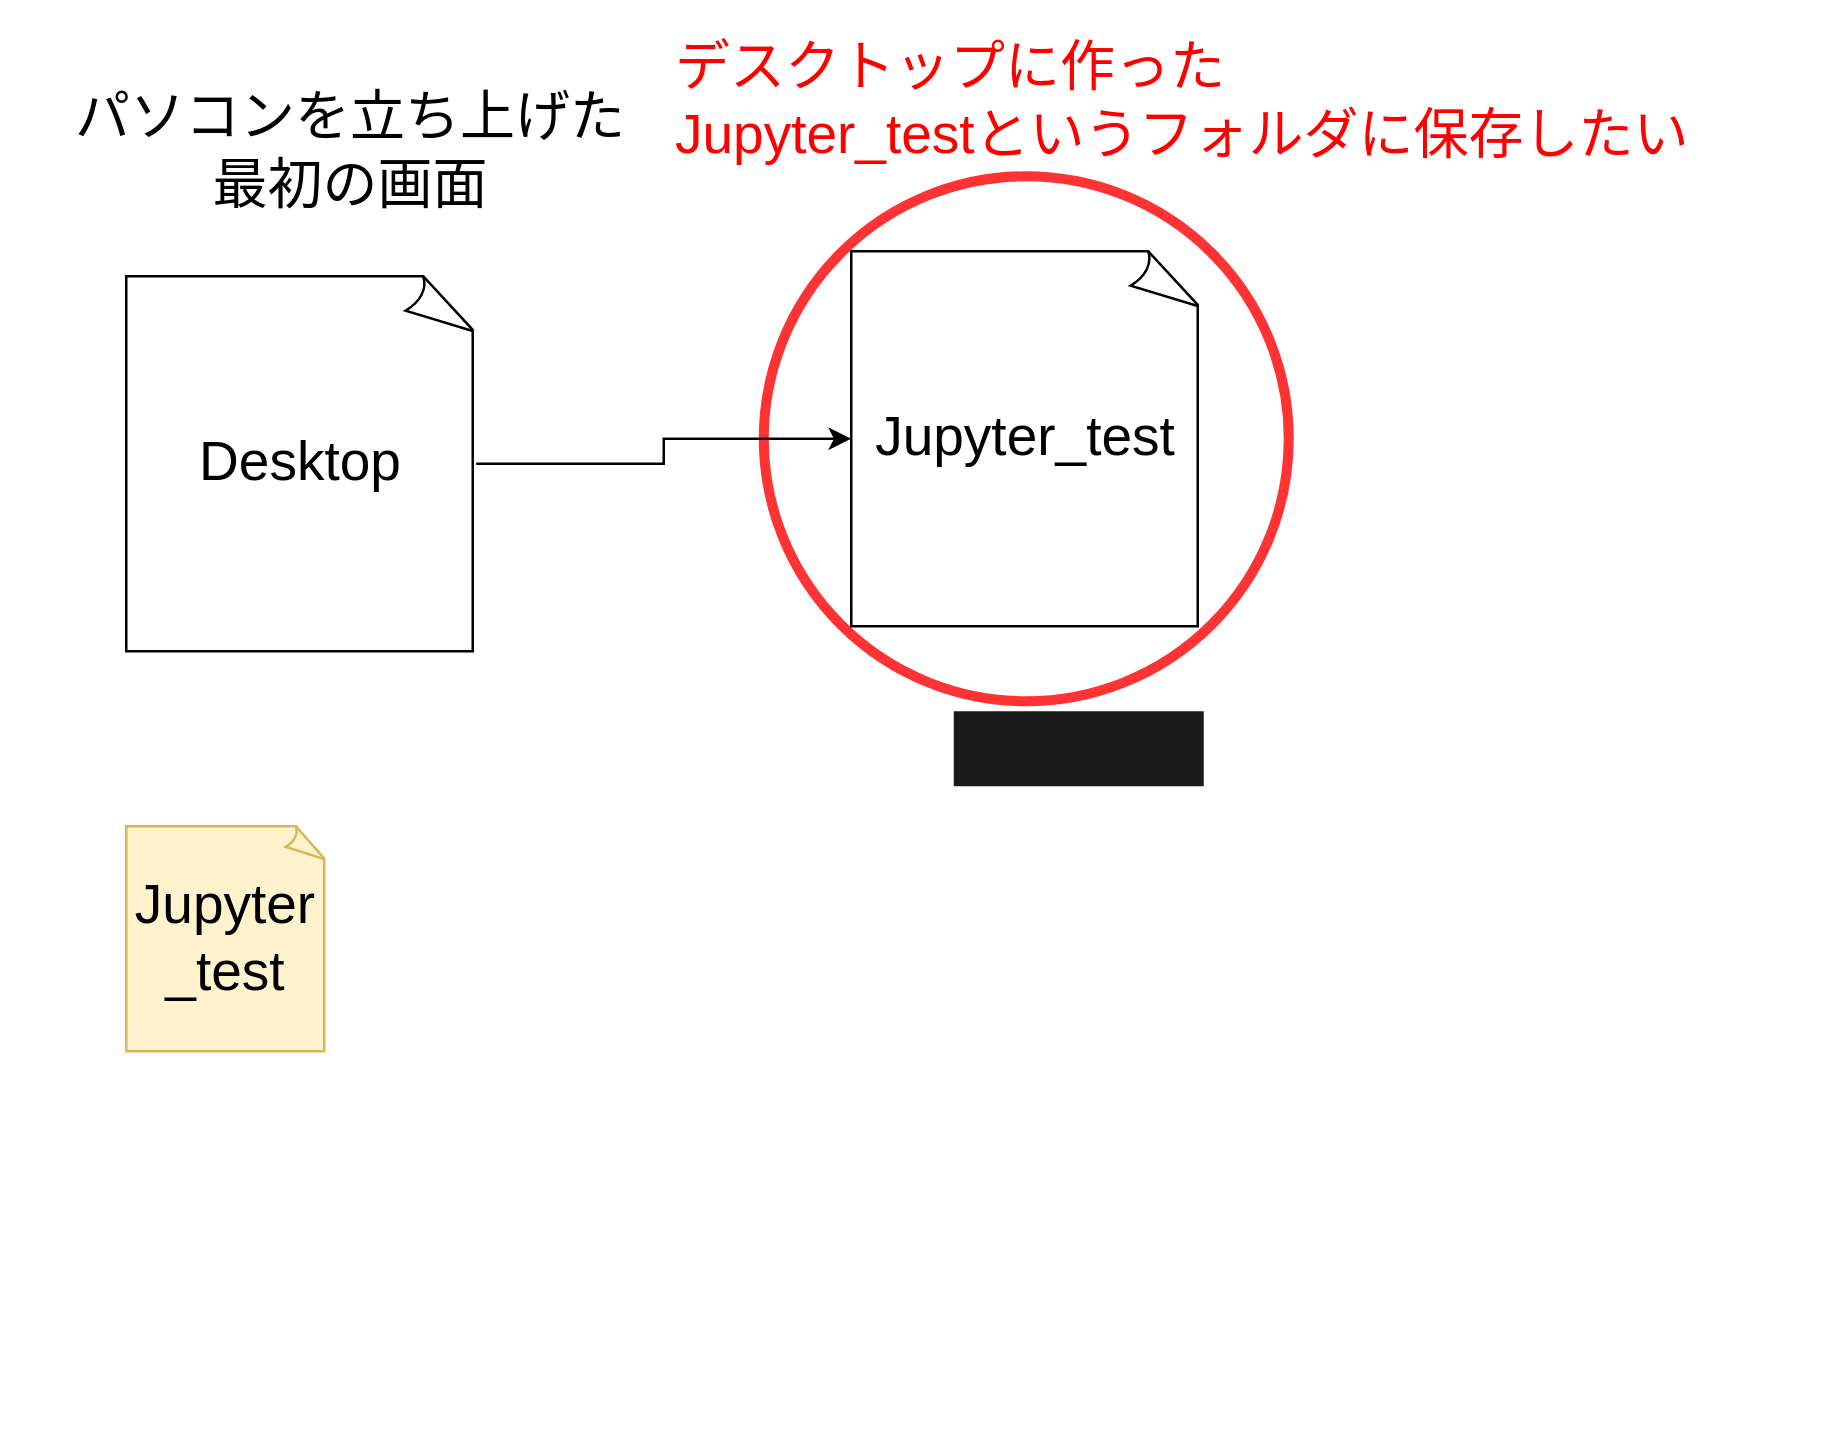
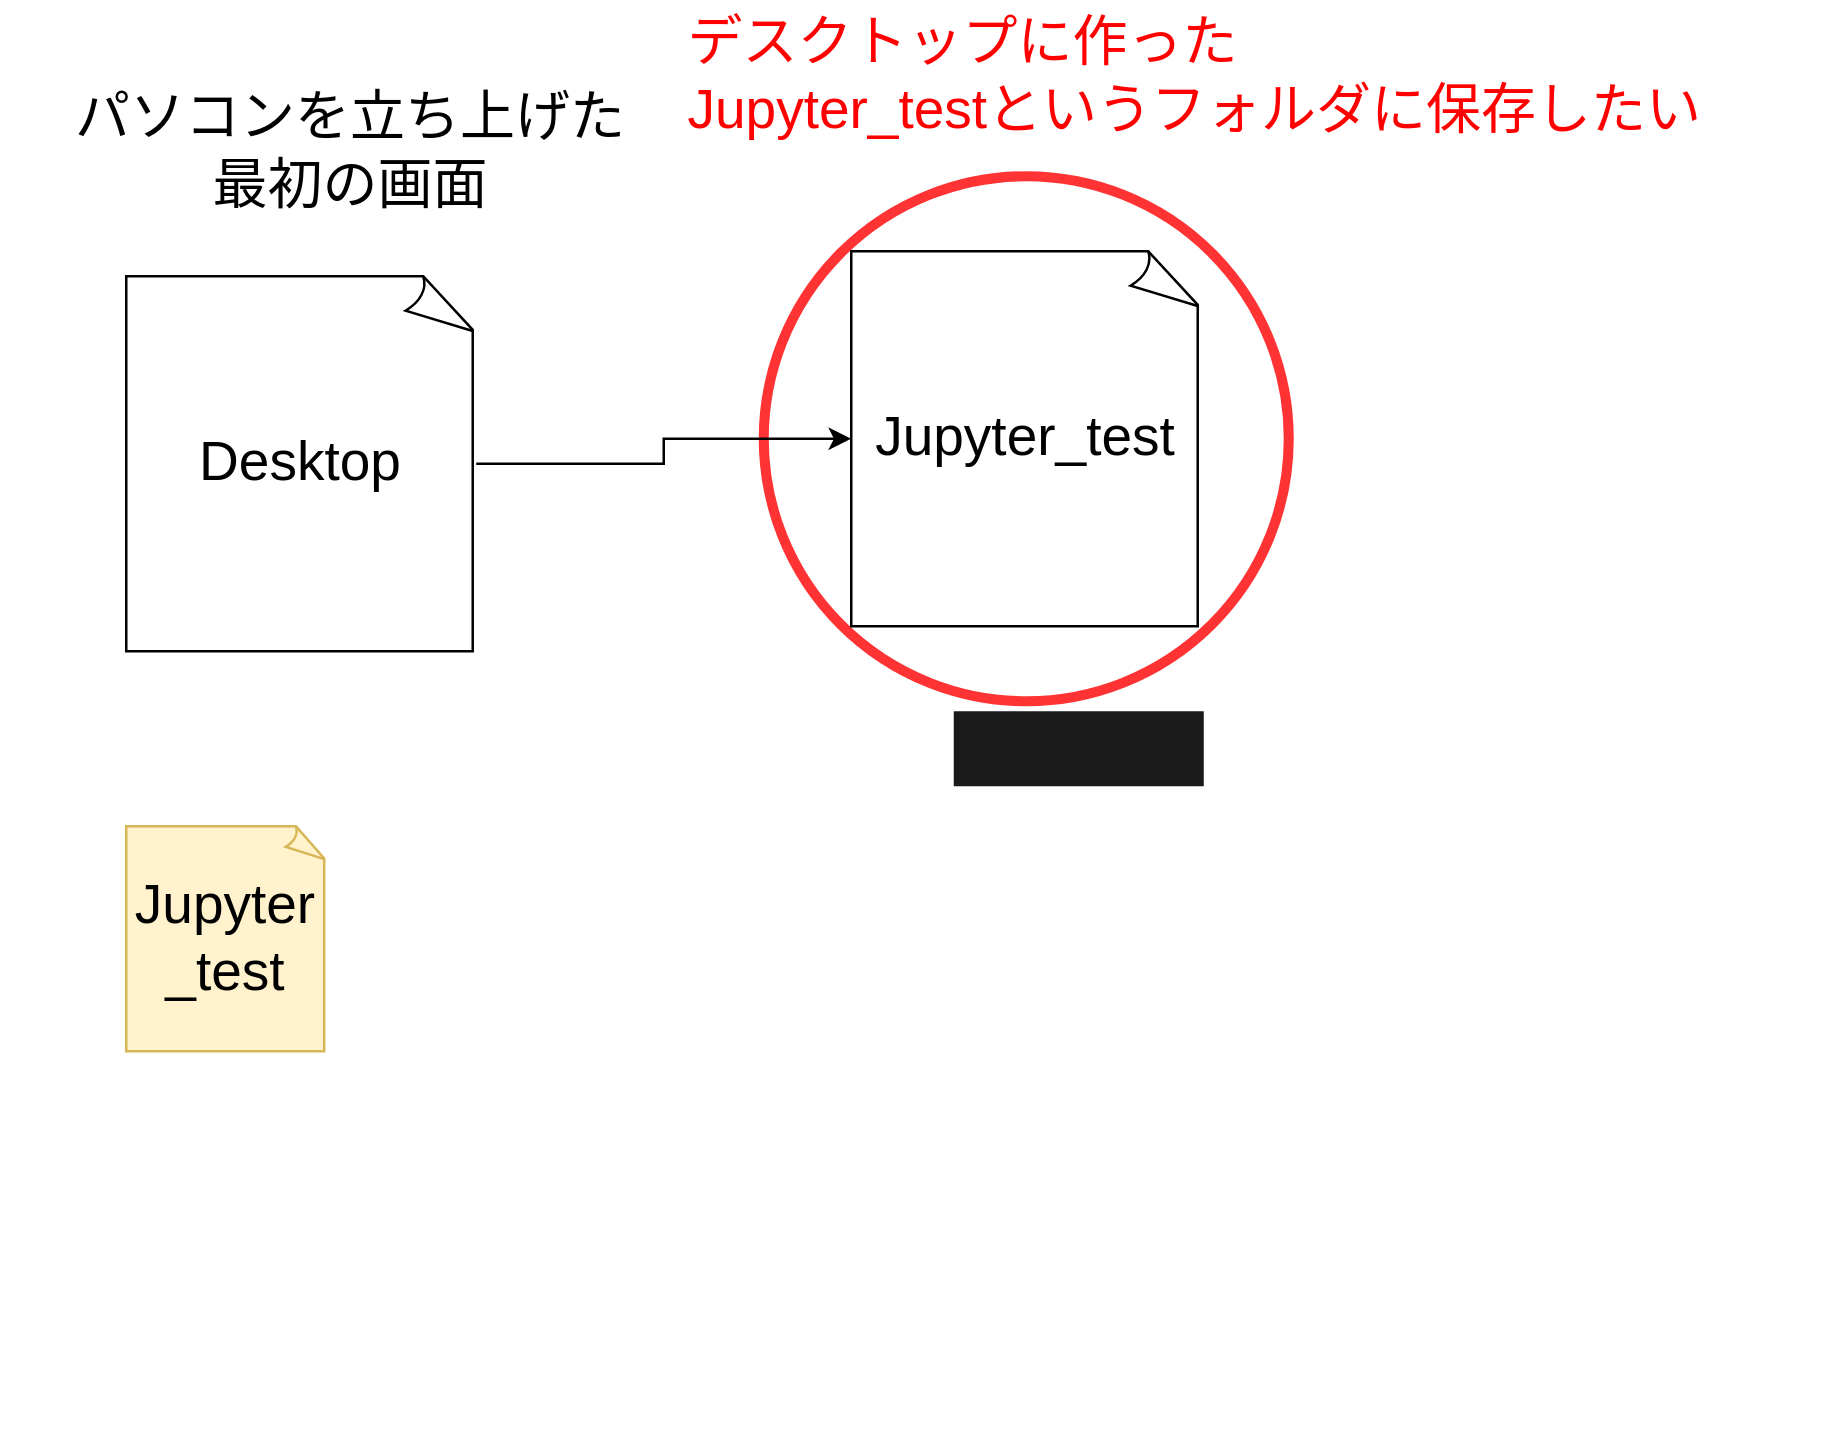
- <mxCell id="6" value="デスクトップに作った&lt;br&gt;Jupyter_testというフォルダに保存したい" style="text;html=1;strokeColor=none;fillColor=none;align=left;verticalAlign=middle;whiteSpace=wrap;rounded=0;fontSize=22;fontColor=#FF0000;" parent="1" vertex="1"><mxGeometry x="268" y="20" width="440" height="40" as="geometry" /></mxCell>
+ <mxCell id="6" value="デスクトップに作った&lt;br&gt;Jupyter_testというフォルダに保存したい" style="text;html=1;strokeColor=none;fillColor=none;align=left;verticalAlign=middle;whiteSpace=wrap;rounded=0;fontSize=22;fontColor=#FF0000;" parent="1" vertex="1"><mxGeometry x="273" y="10" width="440" height="40" as="geometry" /></mxCell>
